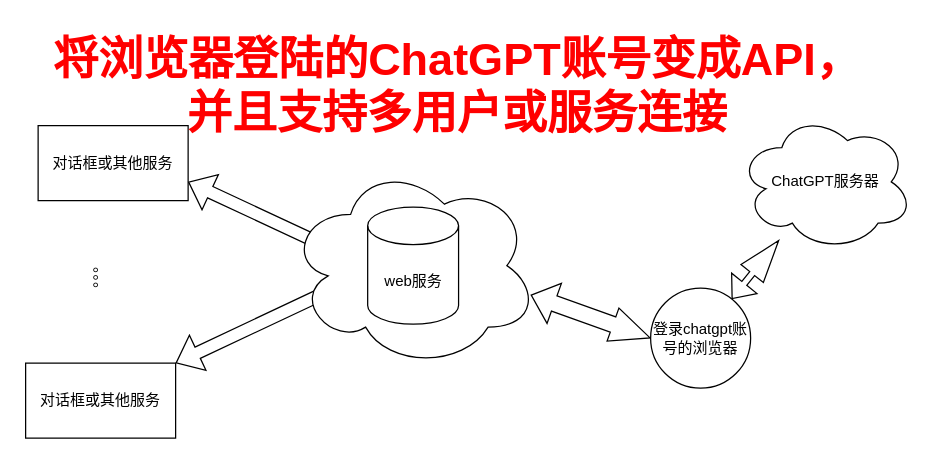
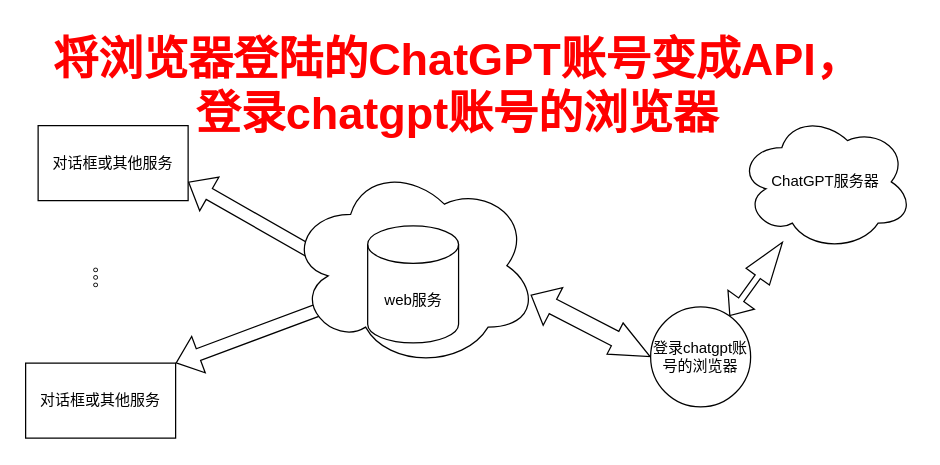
- <mxCell id="14" value="&lt;font style=&quot;font-size: 36px;&quot;&gt;将浏览器登陆的ChatGPT账号变成API，&lt;br&gt;并且支持多用户或服务连接&lt;br&gt;&lt;br&gt;&lt;/font&gt;" style="text;html=1;align=center;verticalAlign=middle;resizable=0;points=[];autosize=1;strokeColor=none;fillColor=none;fontColor=#ff0000;fontStyle=1" vertex="1" parent="1"><mxGeometry x="30" y="20" width="670" height="140" as="geometry" /></mxCell>
+ <mxCell id="14" value="&lt;font style=&quot;font-size: 36px;&quot;&gt;将浏览器登陆的ChatGPT账号变成API，&lt;br&gt;登录chatgpt账号的浏览器&lt;br&gt;&lt;br&gt;&lt;/font&gt;" style="text;html=1;align=center;verticalAlign=middle;resizable=0;points=[];autosize=1;strokeColor=none;fillColor=none;fontColor=#ff0000;fontStyle=1" vertex="1" parent="1"><mxGeometry x="30" y="20" width="670" height="140" as="geometry" /></mxCell>
- <mxCell id="12" value="web服务" style="shape=cylinder3;whiteSpace=wrap;html=1;boundedLbl=1;backgroundOutline=1;size=15;" parent="10" vertex="1"><mxGeometry x="63.636" y="35.143" width="72.727" height="93.714" as="geometry" /></mxCell>
+ <mxCell id="12" value="web服务" style="shape=cylinder3;whiteSpace=wrap;html=1;boundedLbl=1;backgroundOutline=1;size=15;" parent="10" vertex="1"><mxGeometry x="63.636" y="50.143" width="72.727" height="93.714" as="geometry" /></mxCell>
- <mxCell id="7" value="登录chatgpt账号的浏览器" style="ellipse;whiteSpace=wrap;html=1;aspect=fixed;" parent="1" vertex="1"><mxGeometry x="520" y="230" width="80" height="80" as="geometry" /></mxCell>
+ <mxCell id="7" value="登录chatgpt账号的浏览器" style="ellipse;whiteSpace=wrap;html=1;aspect=fixed;" parent="1" vertex="1"><mxGeometry x="520" y="245" width="80" height="80" as="geometry" /></mxCell>
